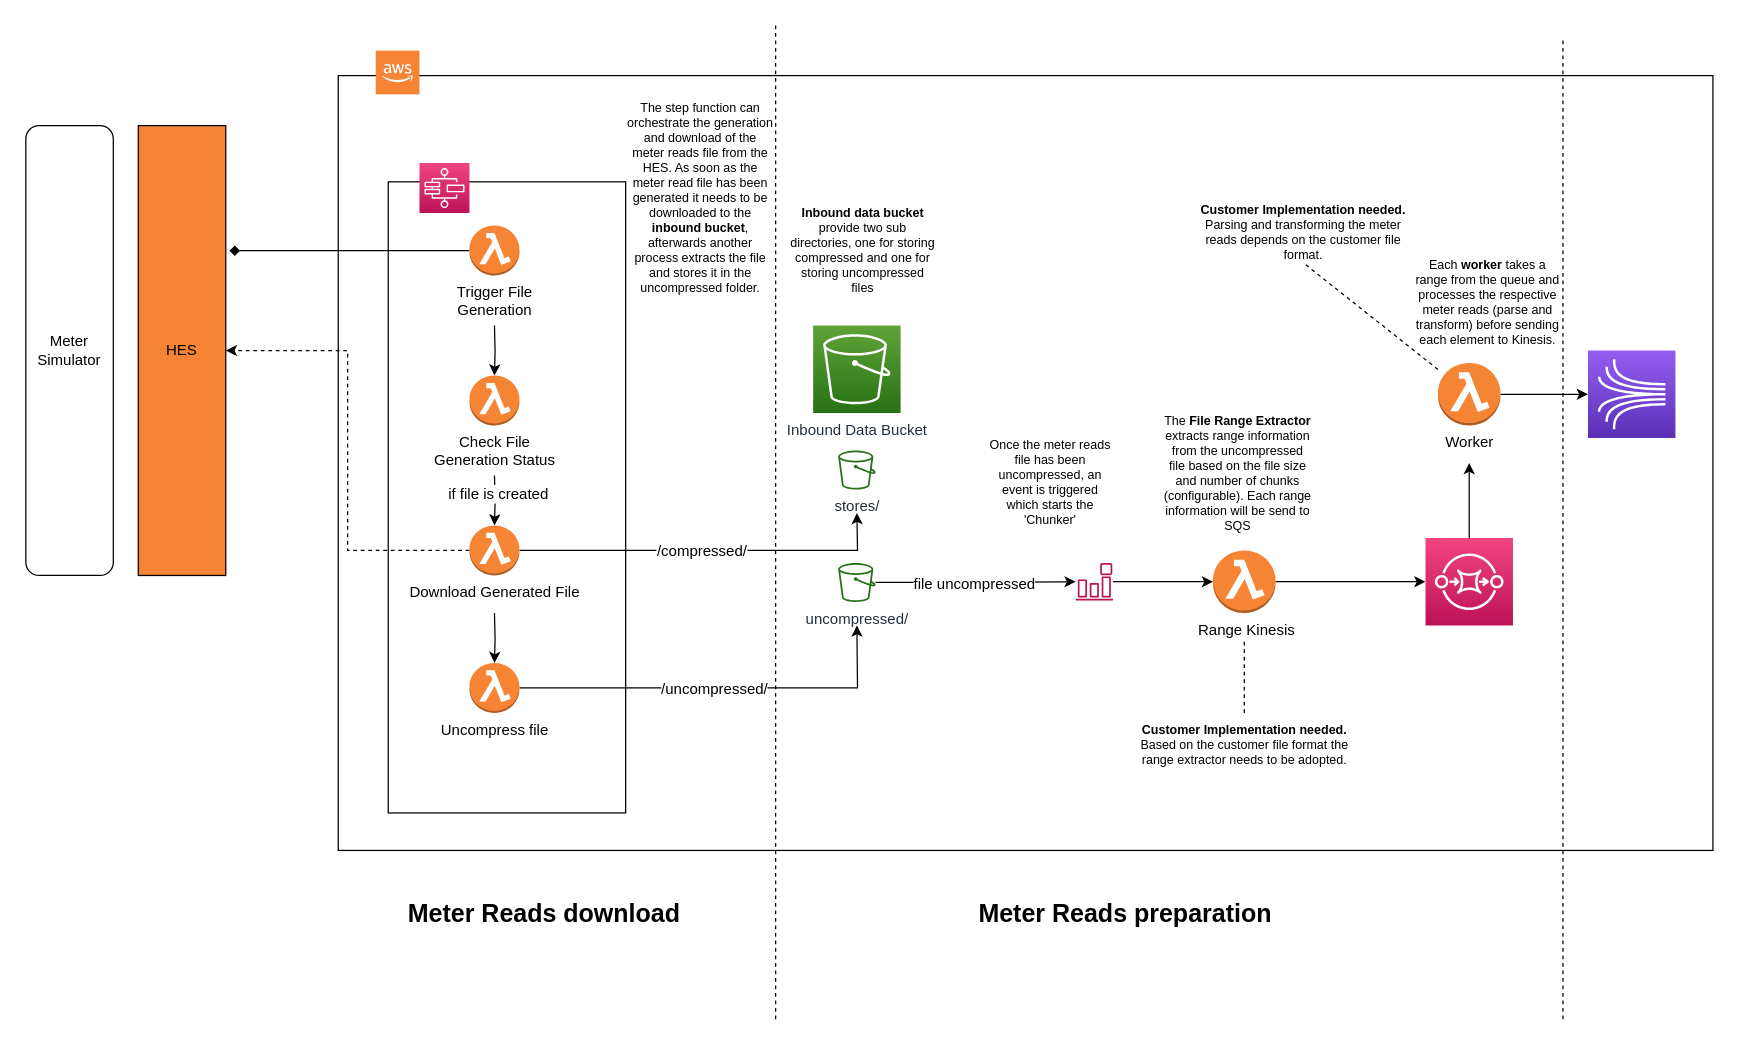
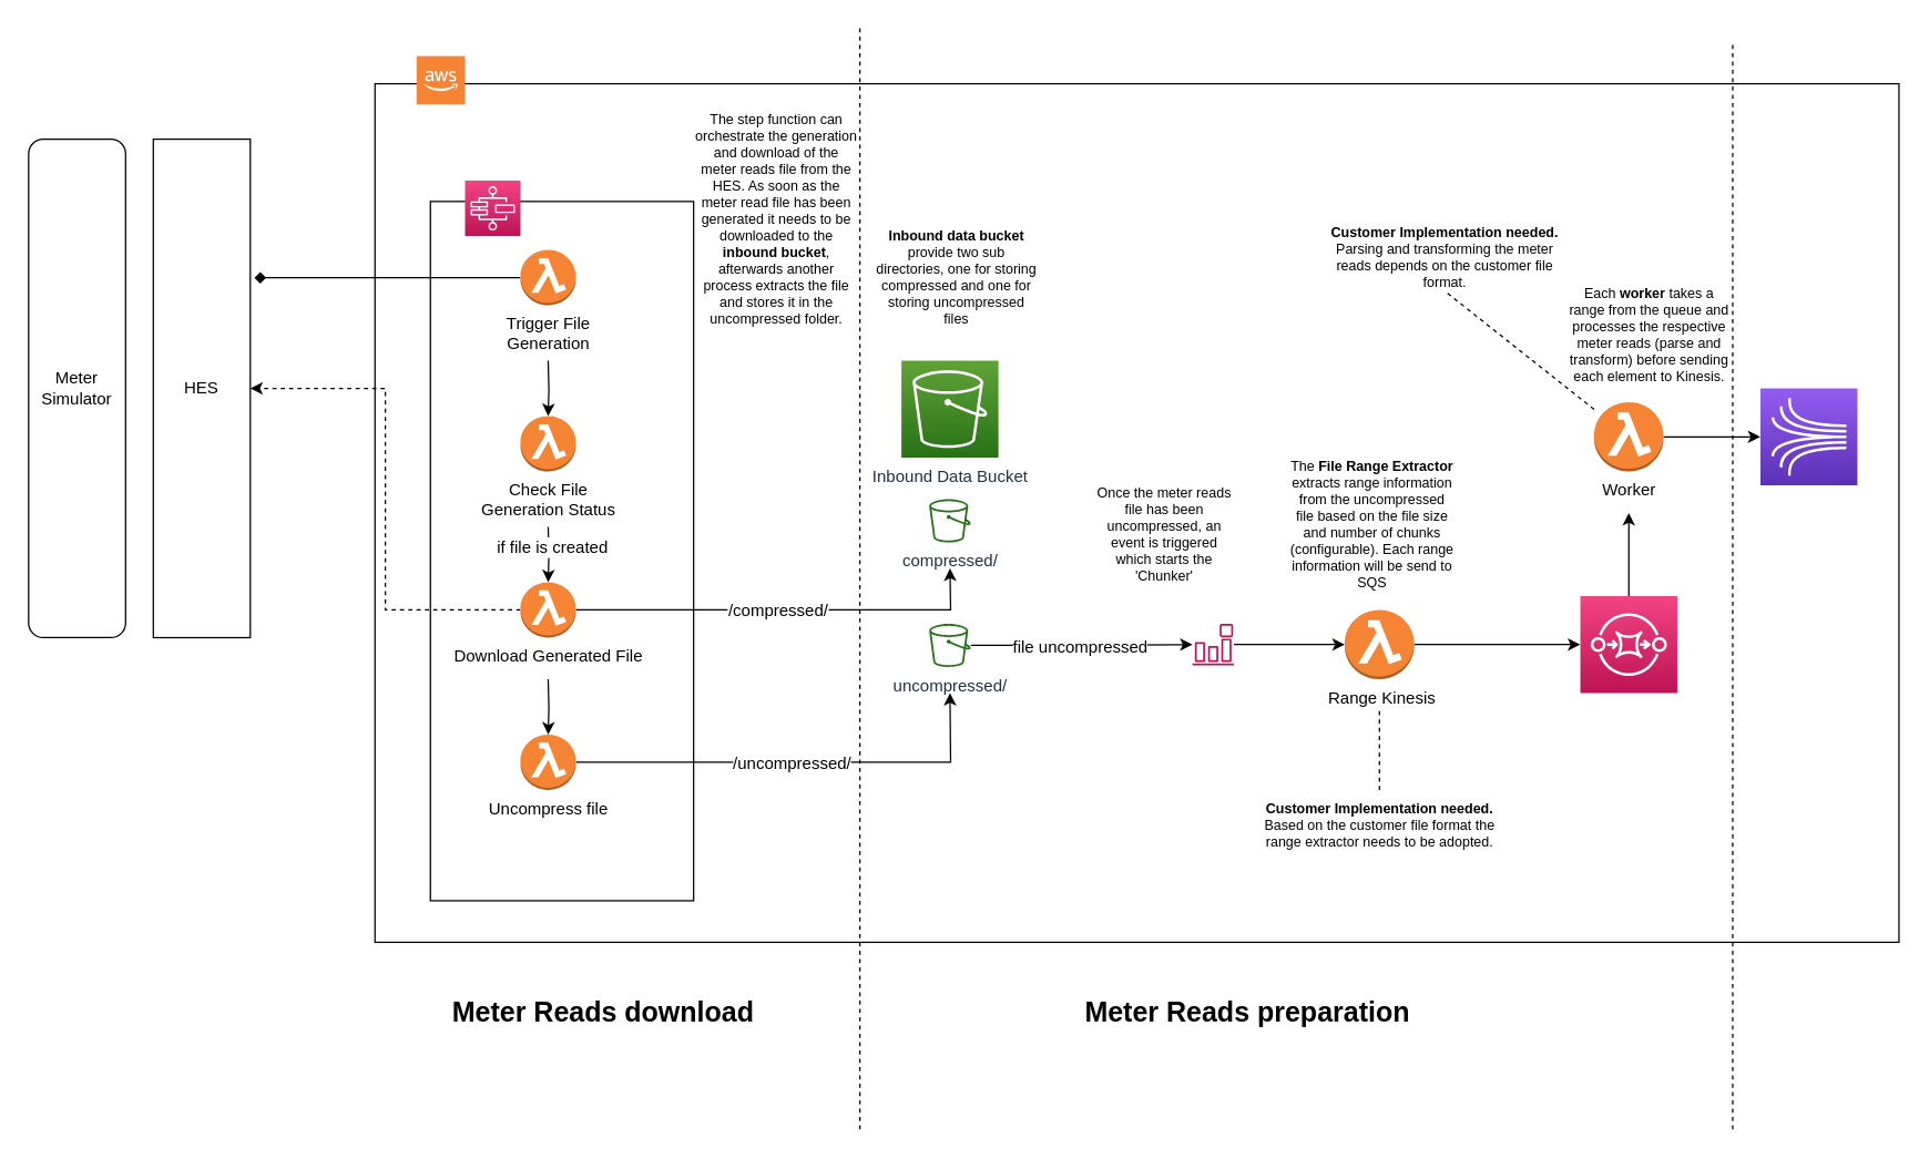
- <mxCell id="5" value="HES" style="rounded=0;whiteSpace=wrap;html=1;fillColor=#f58534;" vertex="1" parent="1"><mxGeometry x="110" y="100" width="70" height="360" as="geometry" /></mxCell>
+ <mxCell id="5" value="HES" style="rounded=0;whiteSpace=wrap;html=1;" vertex="1" parent="1"><mxGeometry x="110" y="100" width="70" height="360" as="geometry" /></mxCell>
- <mxCell id="38" value="stores/" style="outlineConnect=0;fontColor=#232F3E;gradientColor=none;fillColor=#277116;strokeColor=none;dashed=0;verticalLabelPosition=bottom;verticalAlign=top;align=center;html=1;fontSize=12;fontStyle=0;aspect=fixed;pointerEvents=1;shape=mxgraph.aws4.bucket;" vertex="1" parent="1"><mxGeometry x="670" y="360" width="30" height="31.2" as="geometry" /></mxCell>
+ <mxCell id="38" value="compressed/" style="outlineConnect=0;fontColor=#232F3E;gradientColor=none;fillColor=#277116;strokeColor=none;dashed=0;verticalLabelPosition=bottom;verticalAlign=top;align=center;html=1;fontSize=12;fontStyle=0;aspect=fixed;pointerEvents=1;shape=mxgraph.aws4.bucket;" vertex="1" parent="1"><mxGeometry x="670" y="360" width="30" height="31.2" as="geometry" /></mxCell>
